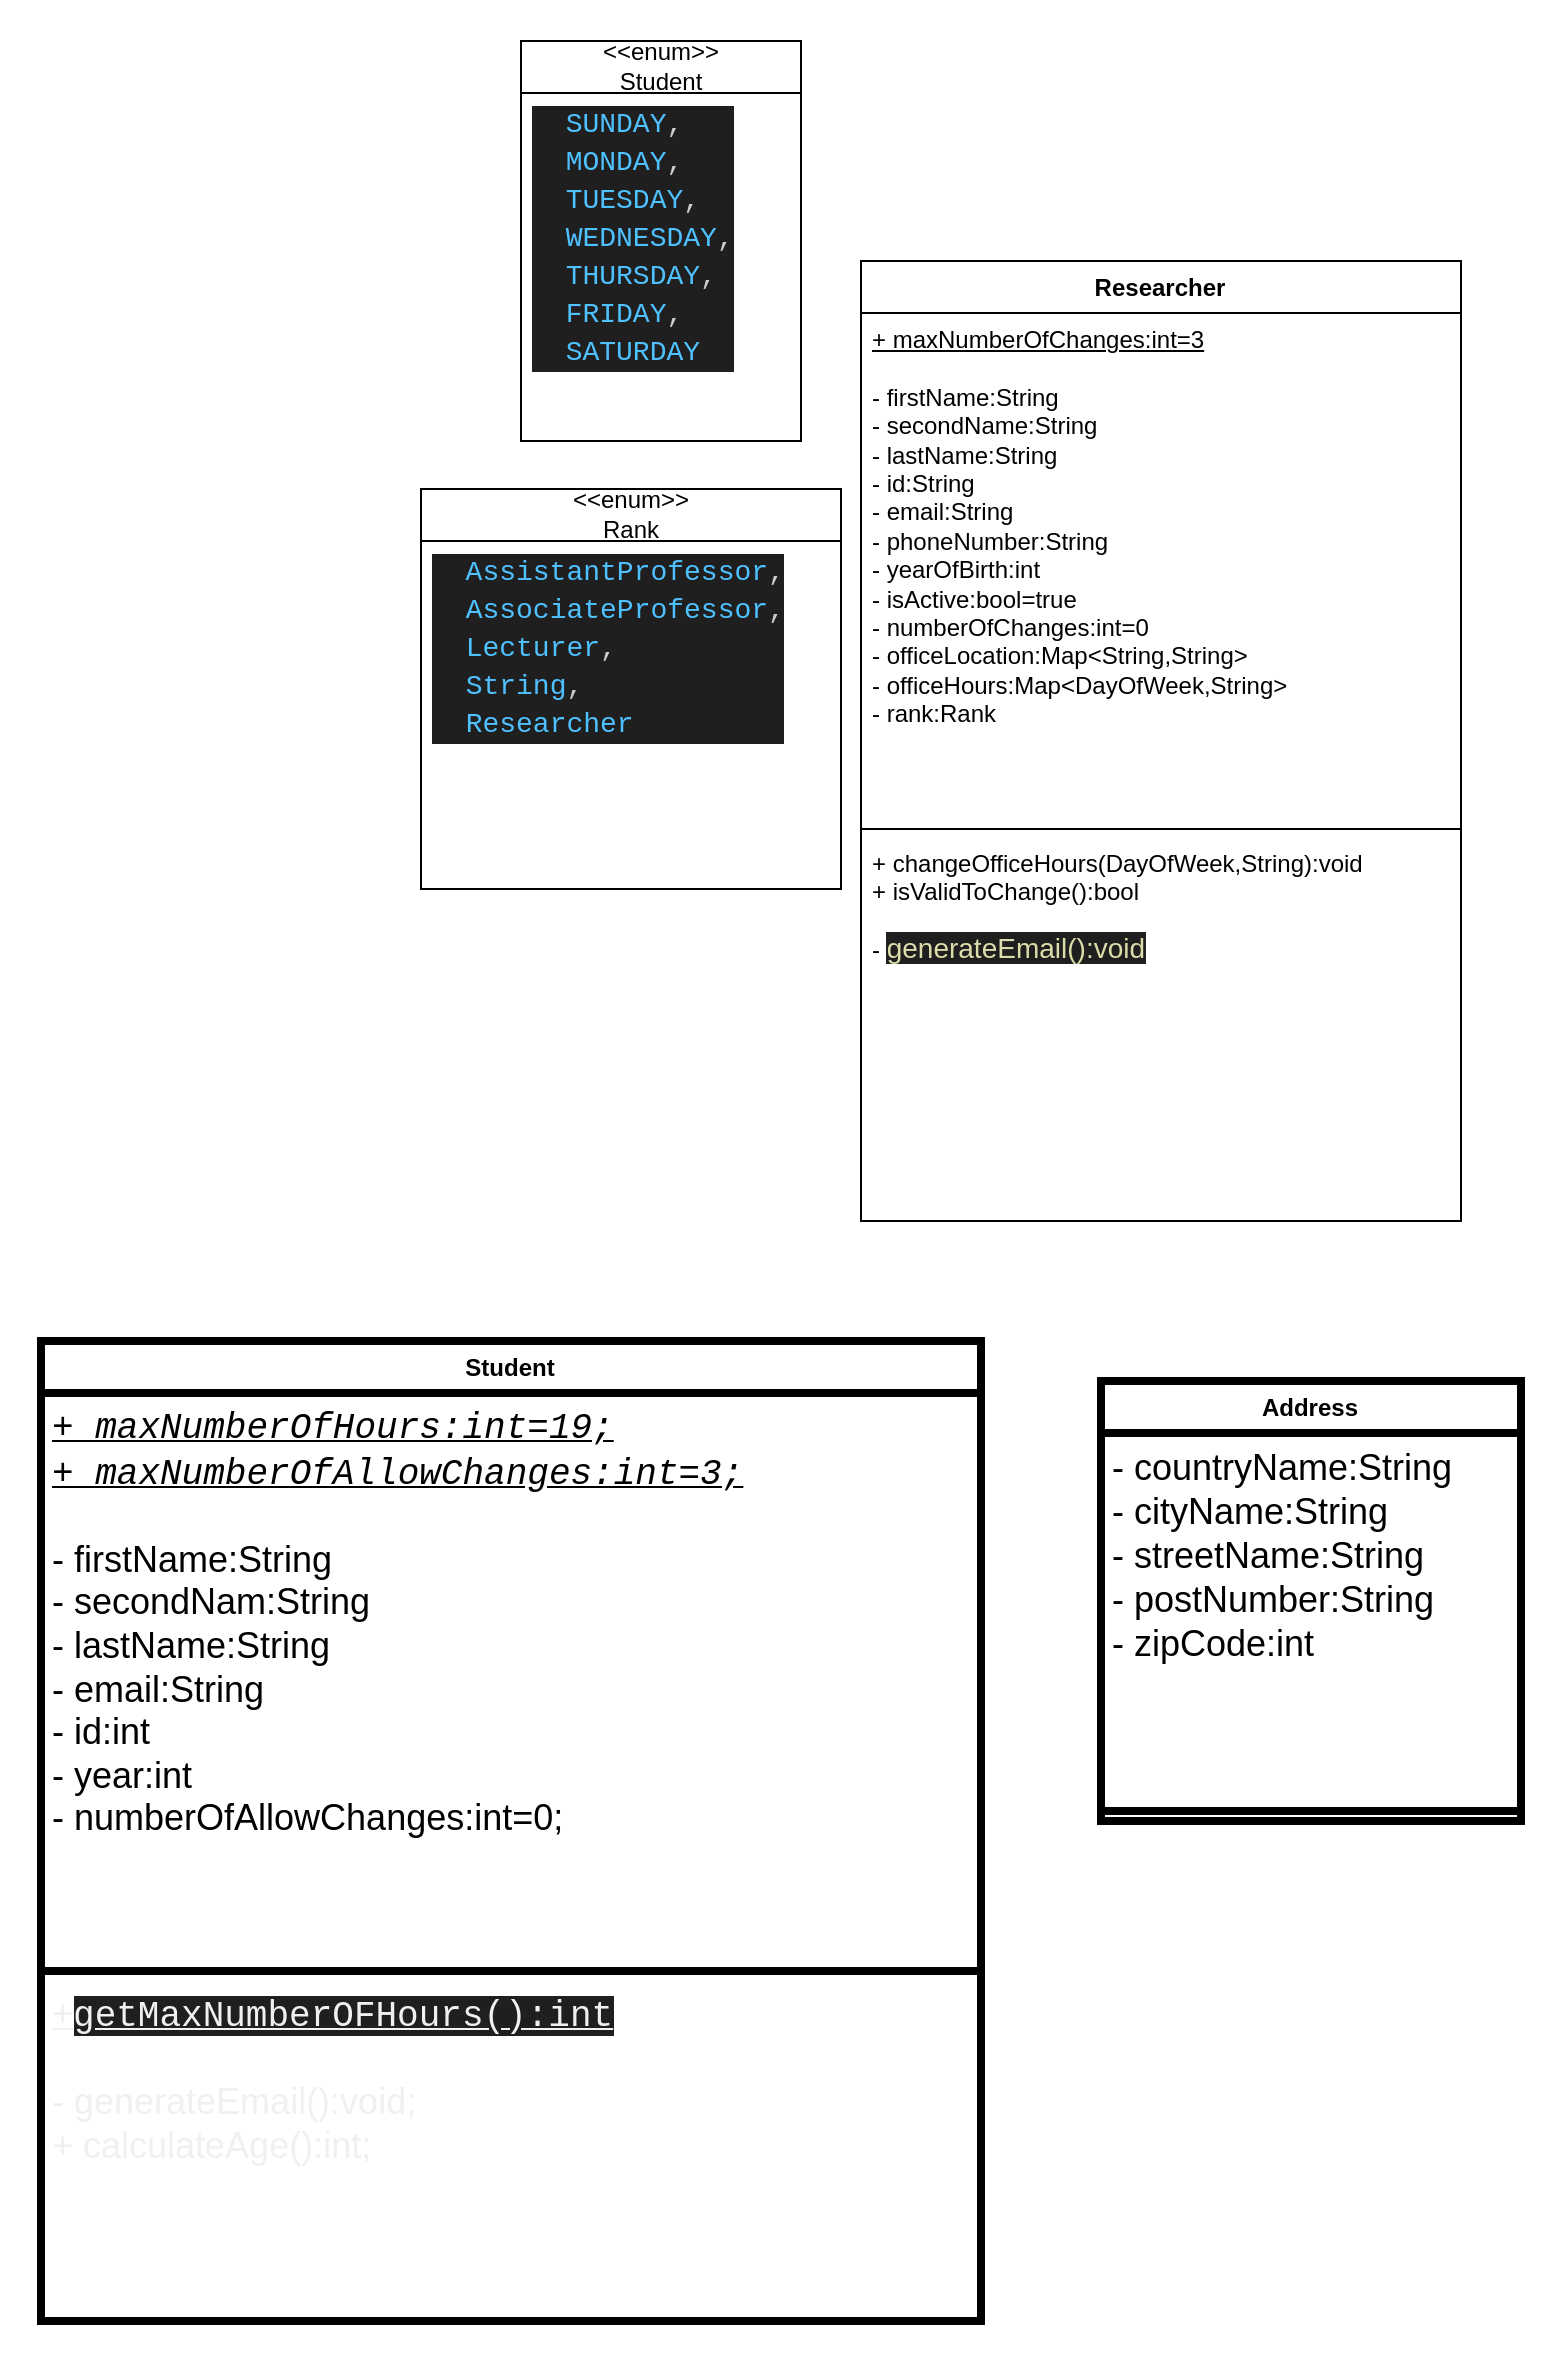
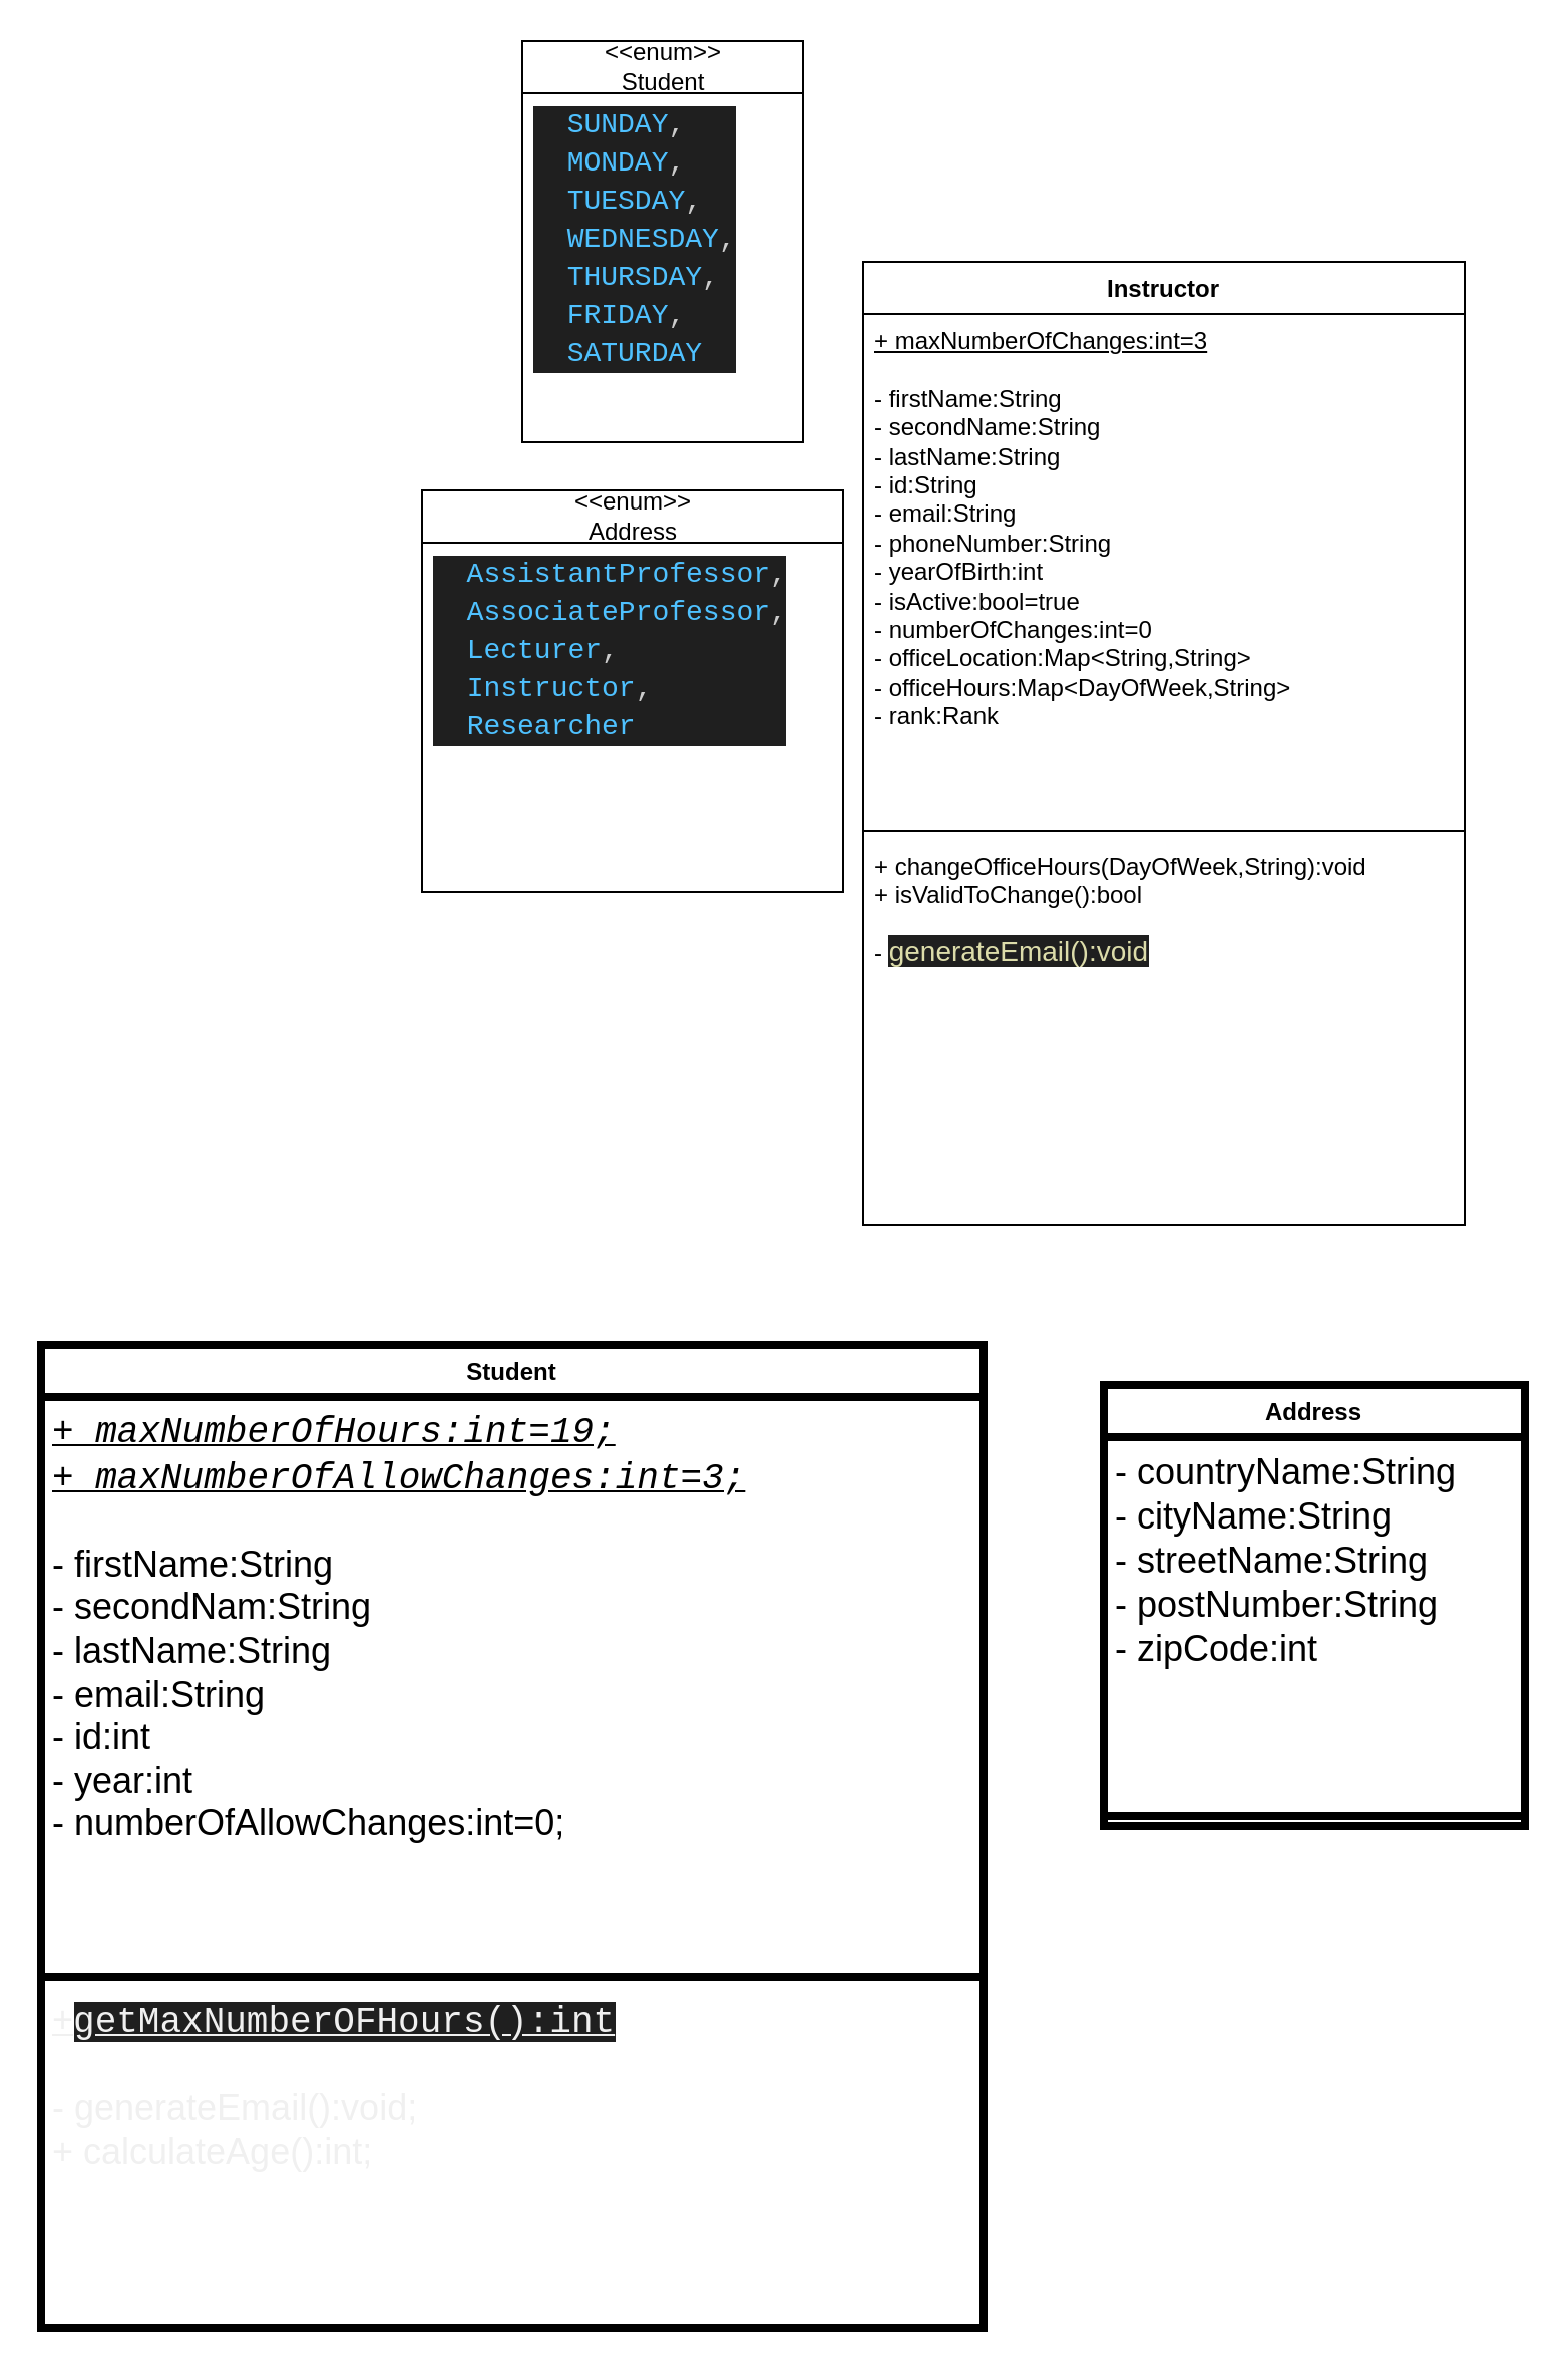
- <mxCell id="9" value="Researcher" style="swimlane;fontStyle=1;align=center;verticalAlign=top;childLayout=stackLayout;horizontal=1;startSize=26;horizontalStack=0;resizeParent=1;resizeParentMax=0;resizeLast=0;collapsible=1;marginBottom=0;" vertex="1" parent="1"><mxGeometry x="430" y="130" width="300" height="480" as="geometry" /></mxCell>
+ <mxCell id="9" value="Instructor" style="swimlane;fontStyle=1;align=center;verticalAlign=top;childLayout=stackLayout;horizontal=1;startSize=26;horizontalStack=0;resizeParent=1;resizeParentMax=0;resizeLast=0;collapsible=1;marginBottom=0;" vertex="1" parent="1"><mxGeometry x="430" y="130" width="300" height="480" as="geometry" /></mxCell>
- <mxCell id="15" value="&amp;lt;&amp;lt;enum&amp;gt;&amp;gt;&lt;br&gt;&lt;span style=&quot;text-align: left;&quot;&gt;Rank&lt;/span&gt;" style="swimlane;fontStyle=0;childLayout=stackLayout;horizontal=1;startSize=26;fillColor=none;horizontalStack=0;resizeParent=1;resizeParentMax=0;resizeLast=0;collapsible=1;marginBottom=0;html=1;" vertex="1" parent="1"><mxGeometry x="210" y="244" width="210" height="200" as="geometry" /></mxCell>
+ <mxCell id="15" value="&amp;lt;&amp;lt;enum&amp;gt;&amp;gt;&lt;br&gt;&lt;span style=&quot;text-align: left;&quot;&gt;Address&lt;/span&gt;" style="swimlane;fontStyle=0;childLayout=stackLayout;horizontal=1;startSize=26;fillColor=none;horizontalStack=0;resizeParent=1;resizeParentMax=0;resizeLast=0;collapsible=1;marginBottom=0;html=1;" vertex="1" parent="1"><mxGeometry x="210" y="244" width="210" height="200" as="geometry" /></mxCell>
- <mxCell id="16" value="&lt;div style=&quot;color: rgb(204, 204, 204); background-color: rgb(31, 31, 31); font-family: Consolas, &amp;quot;Courier New&amp;quot;, monospace; font-size: 14px; line-height: 19px;&quot;&gt;&lt;div style=&quot;line-height: 19px;&quot;&gt;&lt;div&gt;&lt;span style=&quot;color: #4fc1ff;&quot;&gt;&amp;nbsp; AssistantProfessor&lt;/span&gt;,&lt;/div&gt;&lt;div&gt;&amp;nbsp; &lt;span style=&quot;color: #4fc1ff;&quot;&gt;AssociateProfessor&lt;/span&gt;,&lt;/div&gt;&lt;div&gt;&amp;nbsp; &lt;span style=&quot;color: #4fc1ff;&quot;&gt;Lecturer&lt;/span&gt;,&lt;/div&gt;&lt;div&gt;&amp;nbsp; &lt;span style=&quot;color: #4fc1ff;&quot;&gt;String&lt;/span&gt;,&lt;/div&gt;&lt;div&gt;&amp;nbsp; &lt;span style=&quot;color: #4fc1ff;&quot;&gt;Researcher&lt;/span&gt;&lt;/div&gt;&lt;/div&gt;&lt;/div&gt;" style="text;strokeColor=none;fillColor=none;align=left;verticalAlign=top;spacingLeft=4;spacingRight=4;overflow=hidden;rotatable=0;points=[[0,0.5],[1,0.5]];portConstraint=eastwest;html=1;" vertex="1" parent="15"><mxGeometry y="26" width="210" height="174" as="geometry" /></mxCell>
+ <mxCell id="16" value="&lt;div style=&quot;color: rgb(204, 204, 204); background-color: rgb(31, 31, 31); font-family: Consolas, &amp;quot;Courier New&amp;quot;, monospace; font-size: 14px; line-height: 19px;&quot;&gt;&lt;div style=&quot;line-height: 19px;&quot;&gt;&lt;div&gt;&lt;span style=&quot;color: #4fc1ff;&quot;&gt;&amp;nbsp; AssistantProfessor&lt;/span&gt;,&lt;/div&gt;&lt;div&gt;&amp;nbsp; &lt;span style=&quot;color: #4fc1ff;&quot;&gt;AssociateProfessor&lt;/span&gt;,&lt;/div&gt;&lt;div&gt;&amp;nbsp; &lt;span style=&quot;color: #4fc1ff;&quot;&gt;Lecturer&lt;/span&gt;,&lt;/div&gt;&lt;div&gt;&amp;nbsp; &lt;span style=&quot;color: #4fc1ff;&quot;&gt;Instructor&lt;/span&gt;,&lt;/div&gt;&lt;div&gt;&amp;nbsp; &lt;span style=&quot;color: #4fc1ff;&quot;&gt;Researcher&lt;/span&gt;&lt;/div&gt;&lt;/div&gt;&lt;/div&gt;" style="text;strokeColor=none;fillColor=none;align=left;verticalAlign=top;spacingLeft=4;spacingRight=4;overflow=hidden;rotatable=0;points=[[0,0.5],[1,0.5]];portConstraint=eastwest;html=1;" vertex="1" parent="15"><mxGeometry y="26" width="210" height="174" as="geometry" /></mxCell>
